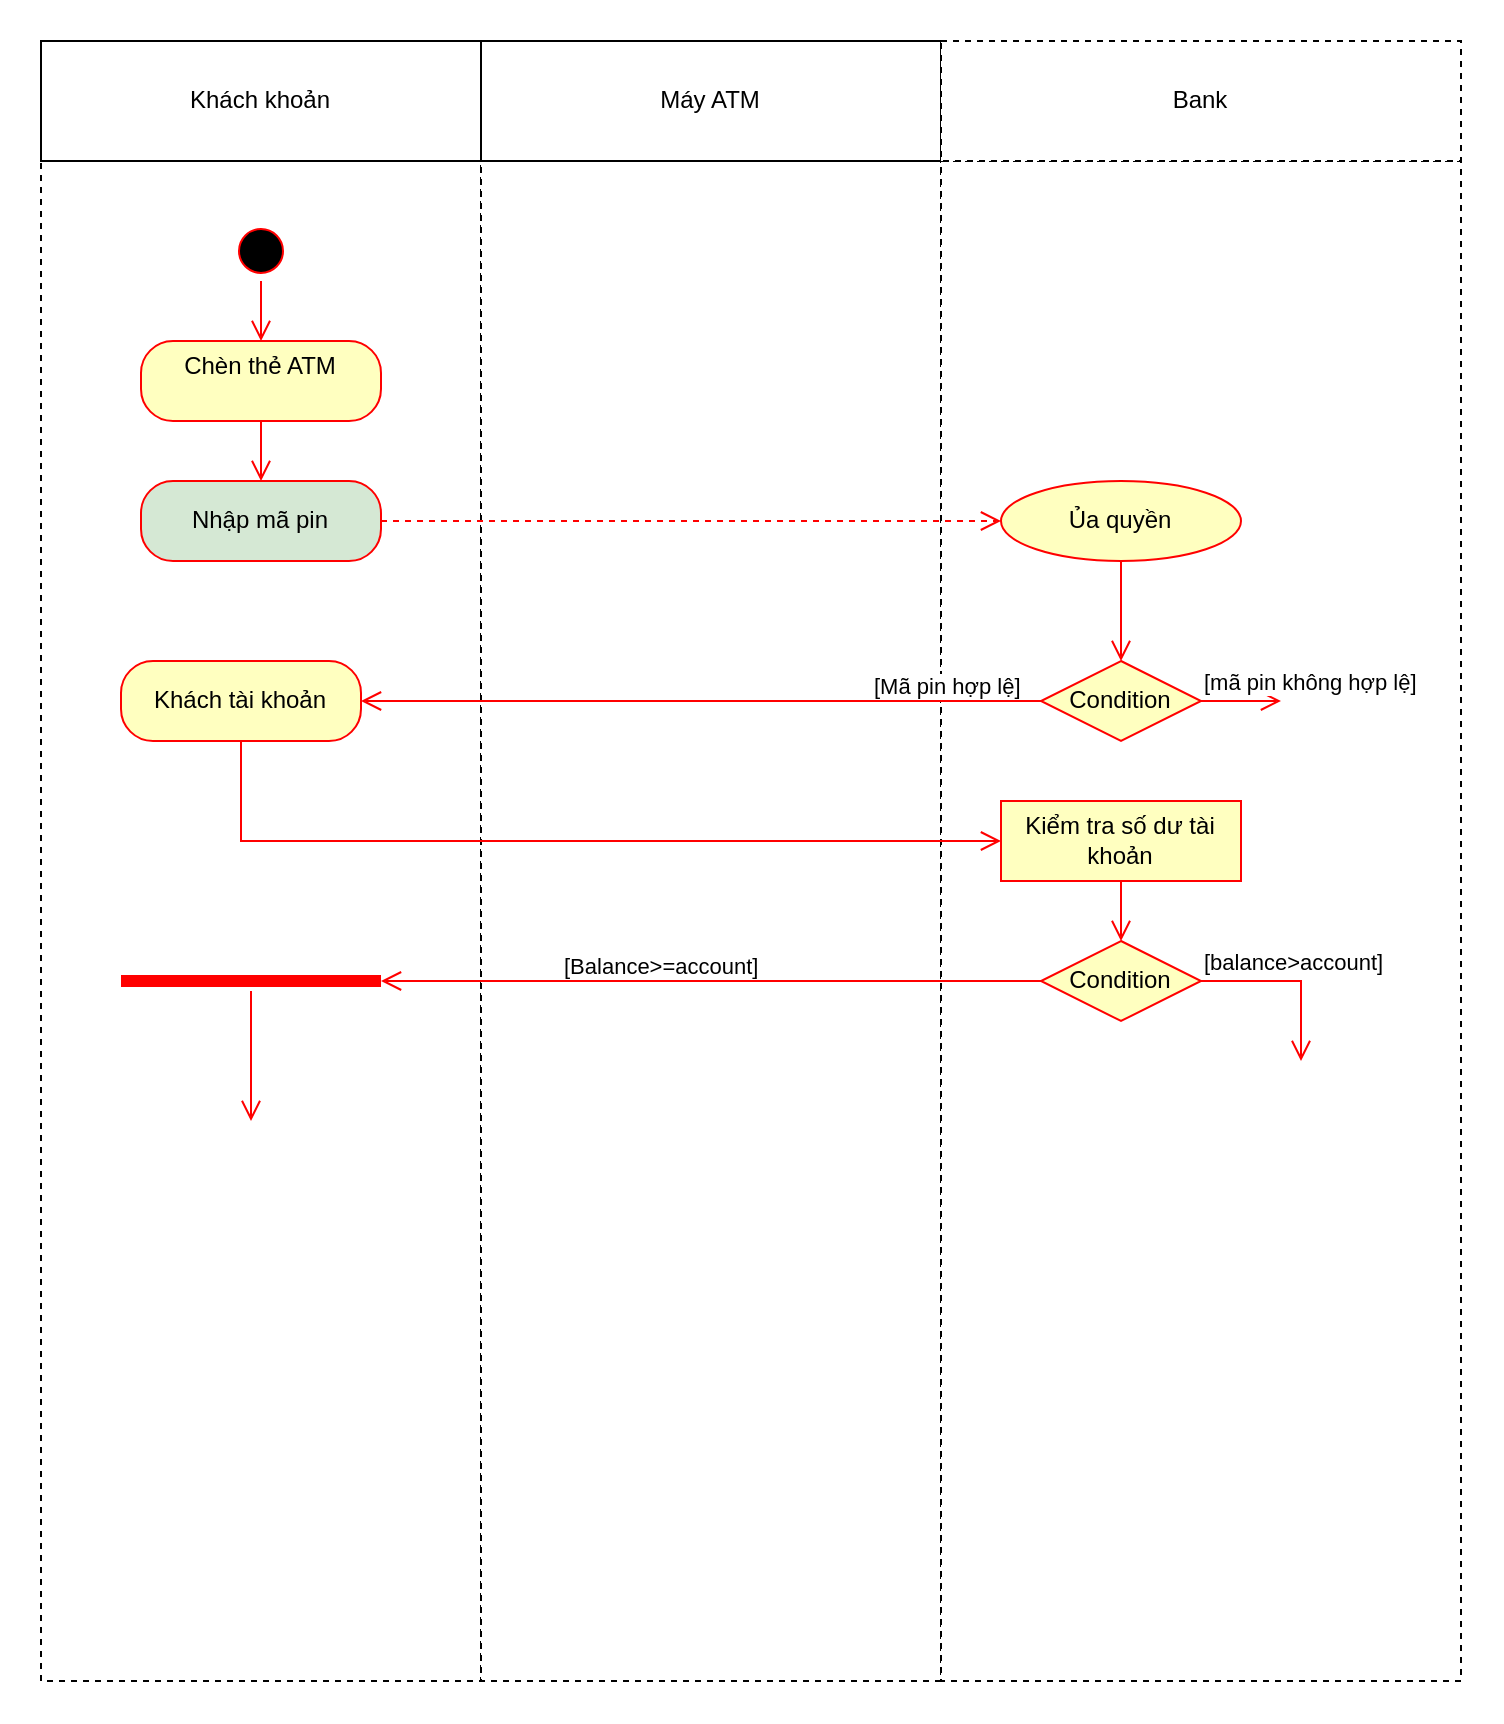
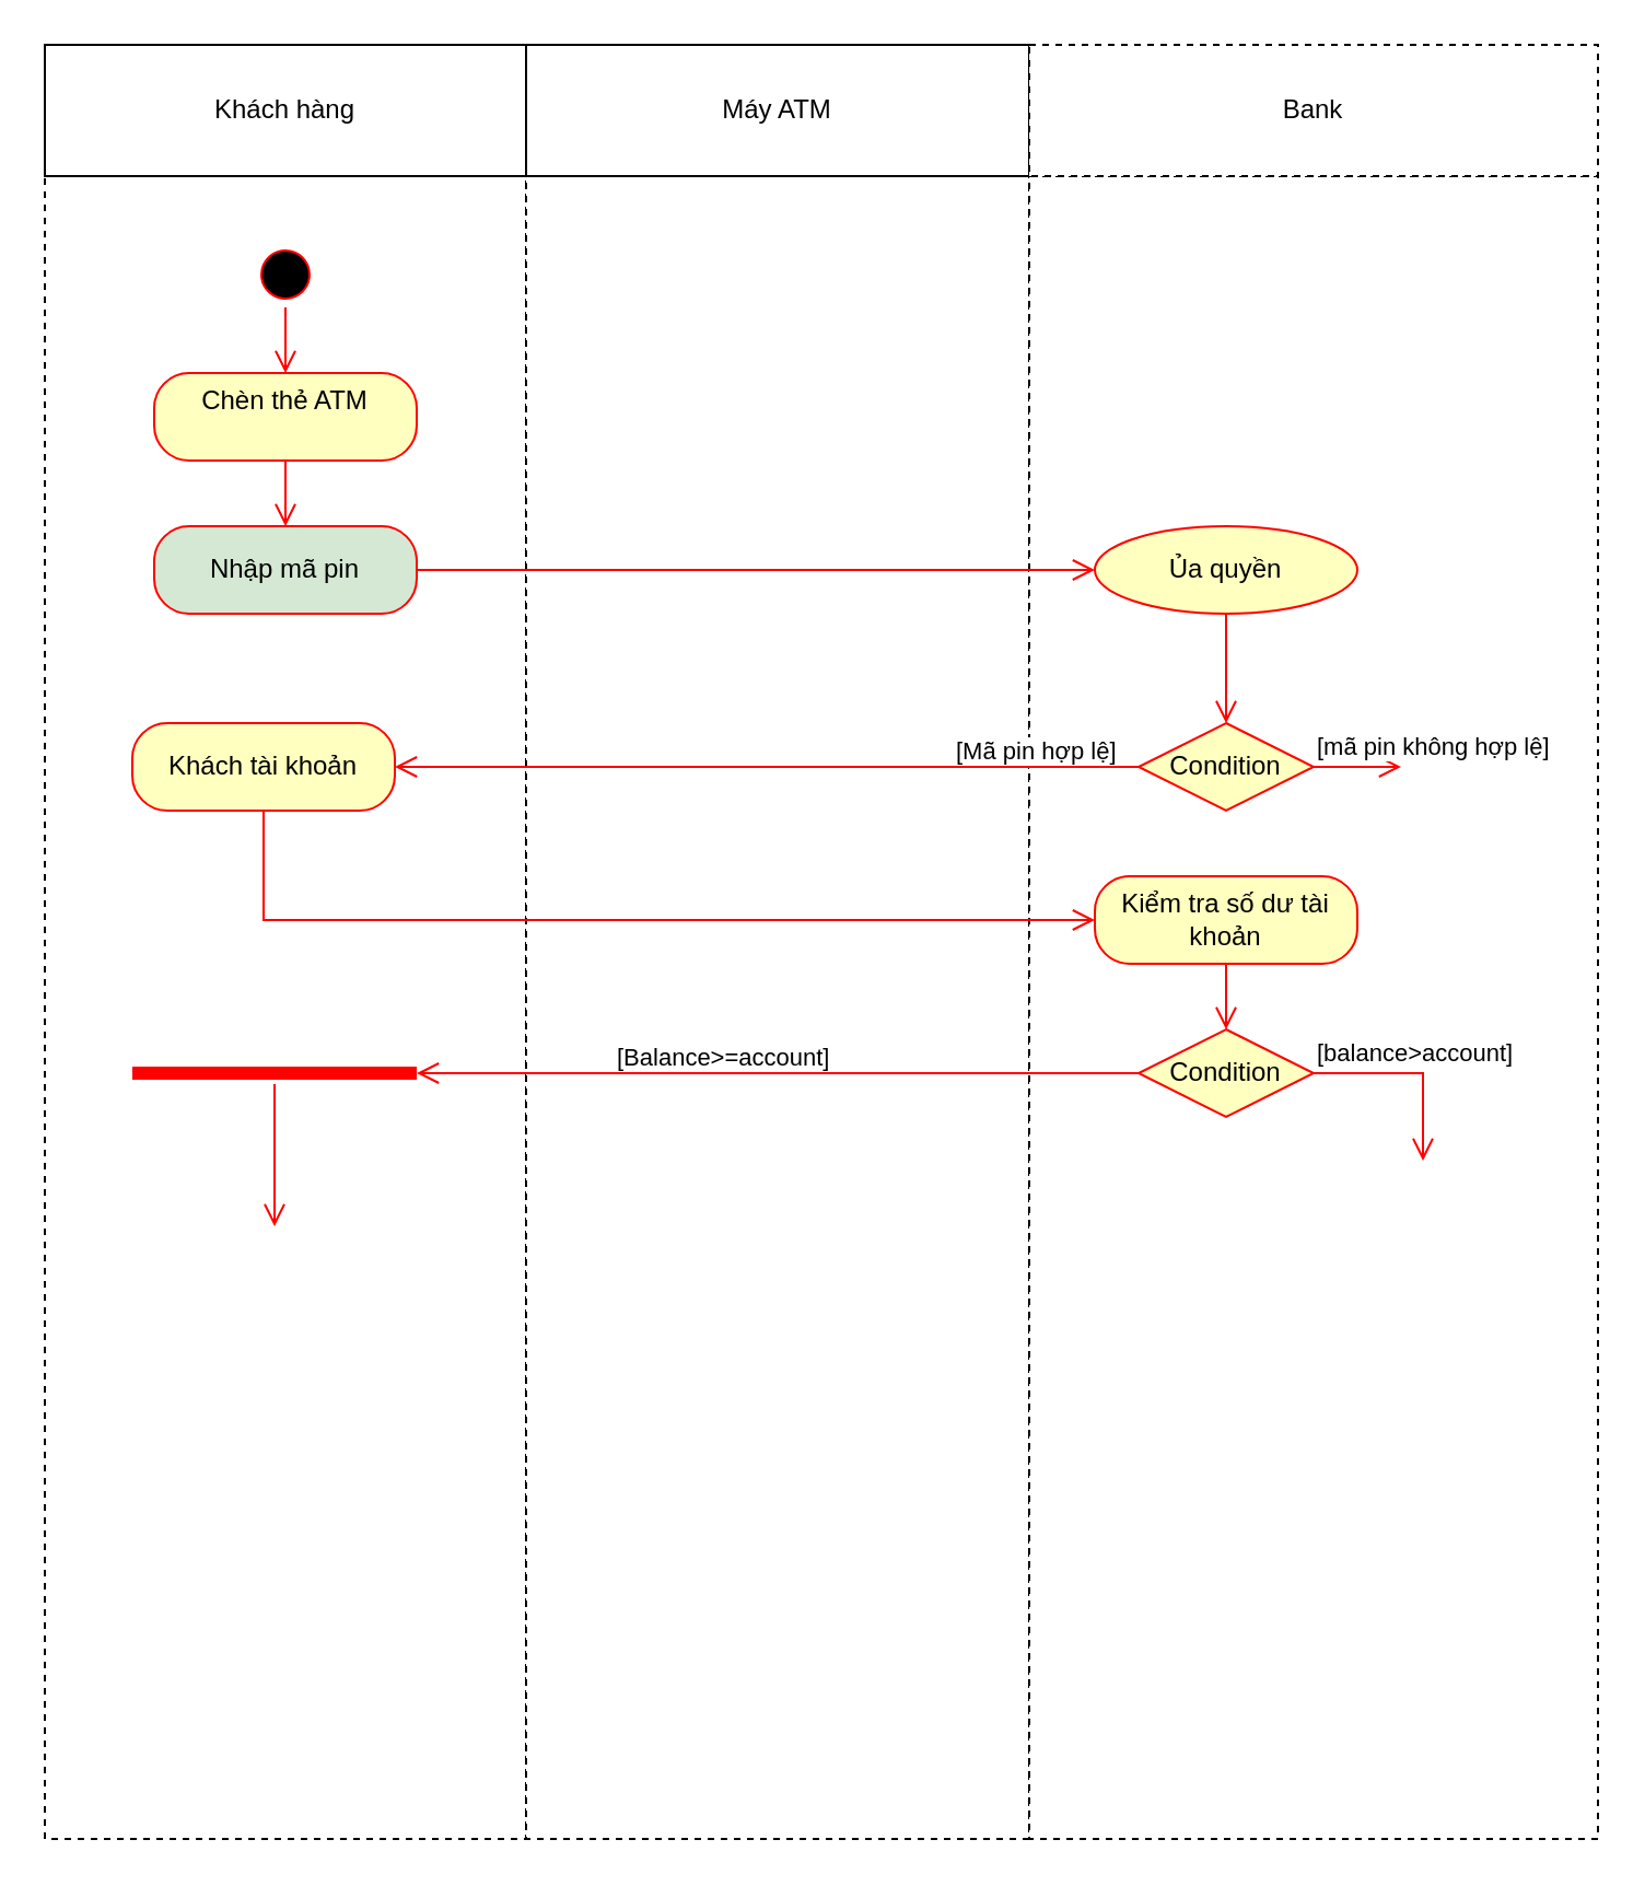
- <mxCell id="5" value="Khách khoản" style="rounded=0;whiteSpace=wrap;html=1;" vertex="1" parent="1"><mxGeometry x="20" y="20" width="220" height="60" as="geometry" /></mxCell>
+ <mxCell id="5" value="Khách hàng" style="rounded=0;whiteSpace=wrap;html=1;" vertex="1" parent="1"><mxGeometry x="20" y="20" width="220" height="60" as="geometry" /></mxCell>
- <mxCell id="13" value="" style="edgeStyle=orthogonalEdgeStyle;html=1;verticalAlign=bottom;endArrow=open;endSize=8;strokeColor=#ff0000;rounded=0;exitX=1;exitY=0.5;exitDx=0;exitDy=0;entryX=0;entryY=0.5;entryDx=0;entryDy=0;dashed=1;" edge="1" source="12" parent="1" target="14"><mxGeometry relative="1" as="geometry"><mxPoint x="310" y="300" as="targetPoint" /></mxGeometry></mxCell>
+ <mxCell id="13" value="" style="edgeStyle=orthogonalEdgeStyle;html=1;verticalAlign=bottom;endArrow=open;endSize=8;strokeColor=#ff0000;rounded=0;exitX=1;exitY=0.5;exitDx=0;exitDy=0;entryX=0;entryY=0.5;entryDx=0;entryDy=0;" edge="1" source="12" parent="1" target="14"><mxGeometry relative="1" as="geometry"><mxPoint x="310" y="300" as="targetPoint" /></mxGeometry></mxCell>
- <mxCell id="21" value="Kiểm tra số dư tài khoản" style="whiteSpace=wrap;html=1;arcSize=40;fontColor=#000000;fillColor=#ffffc0;strokeColor=#ff0000;rounded=0;" vertex="1" parent="1"><mxGeometry x="500" y="400" width="120" height="40" as="geometry" /></mxCell>
+ <mxCell id="21" value="Kiểm tra số dư tài khoản" style="rounded=1;whiteSpace=wrap;html=1;arcSize=40;fontColor=#000000;fillColor=#ffffc0;strokeColor=#ff0000;" vertex="1" parent="1"><mxGeometry x="500" y="400" width="120" height="40" as="geometry" /></mxCell>
